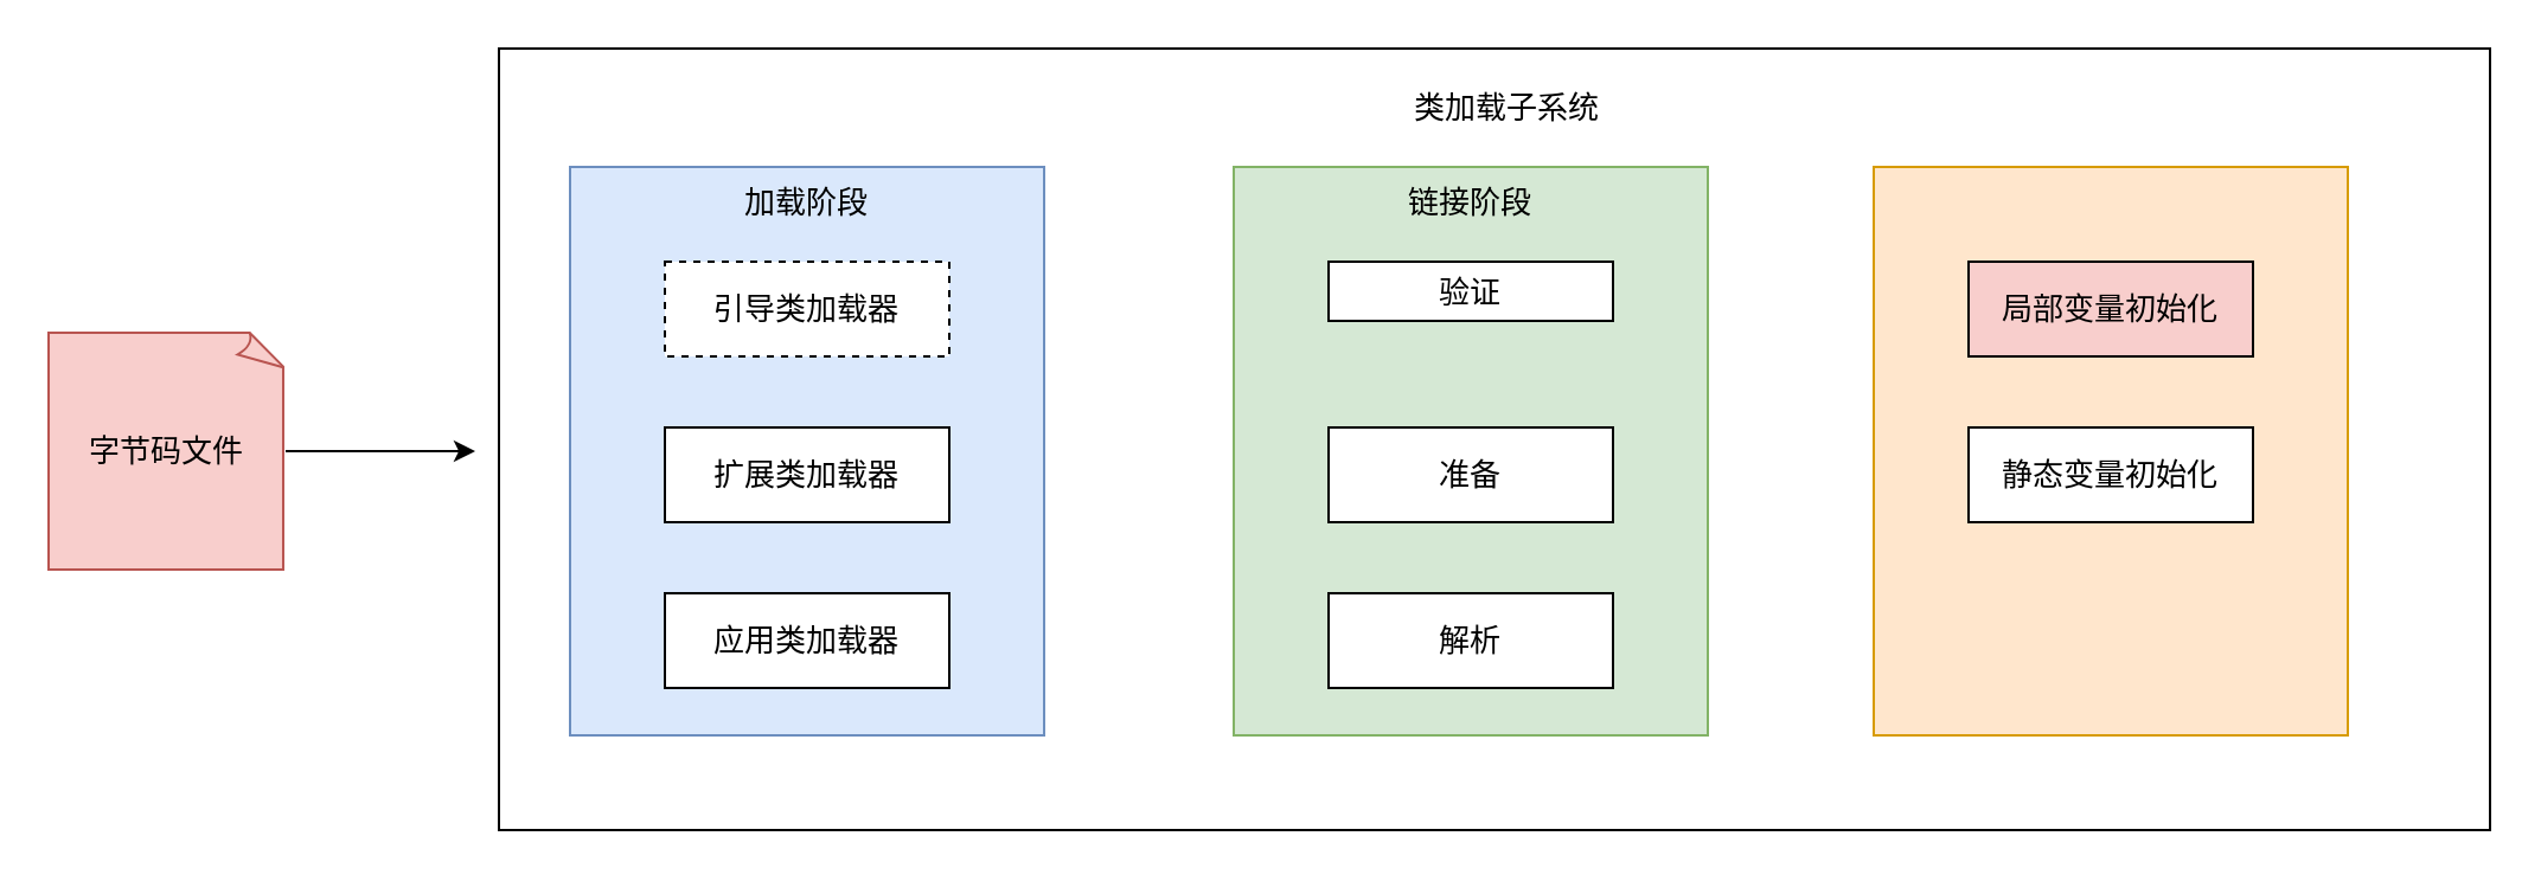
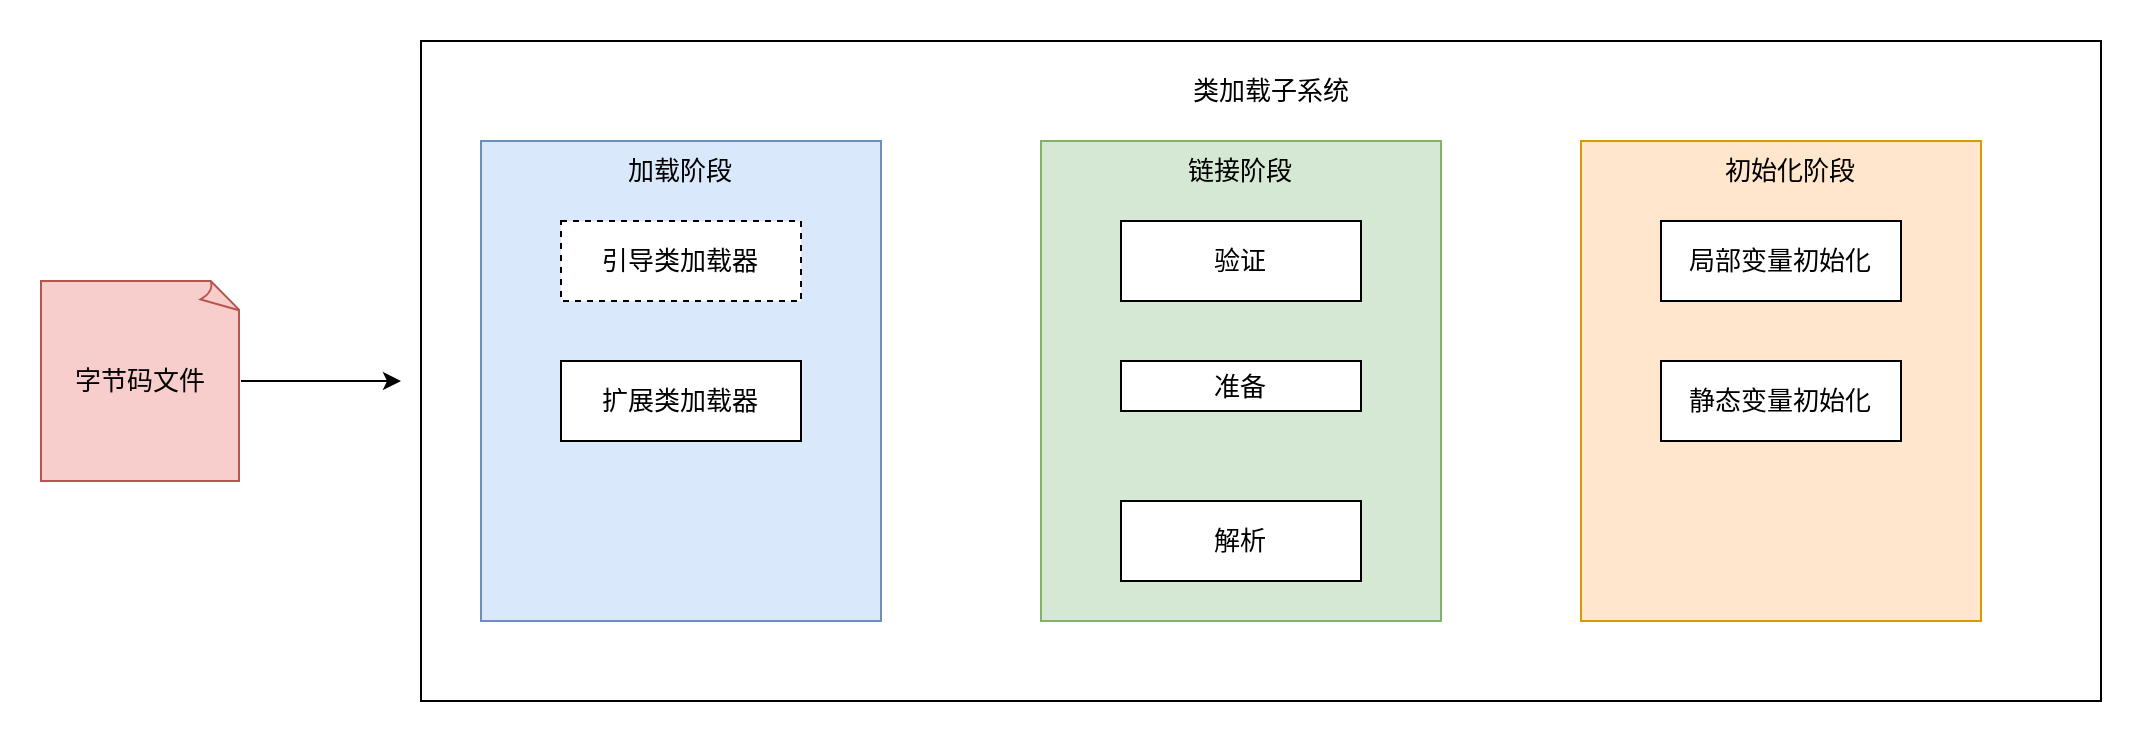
+ <mxCell id="18" value="初始化阶段" style="text;html=1;align=center;verticalAlign=middle;whiteSpace=wrap;rounded=0;fontFamily=Comic Sans MS;fontSize=13;" vertex="1" parent="1"><mxGeometry x="860" y="70" width="70" height="30" as="geometry" /></mxCell>
- <mxCell id="11" value="验证" style="rounded=0;whiteSpace=wrap;html=1;fontFamily=Comic Sans MS;fontSize=13;" vertex="1" parent="1"><mxGeometry x="560" y="110" width="120" height="25" as="geometry" /></mxCell>
+ <mxCell id="11" value="验证" style="rounded=0;whiteSpace=wrap;html=1;fontFamily=Comic Sans MS;fontSize=13;" vertex="1" parent="1"><mxGeometry x="560" y="110" width="120" height="40" as="geometry" /></mxCell>
- <mxCell id="16" value="局部变量初始化" style="rounded=0;whiteSpace=wrap;html=1;fontFamily=Comic Sans MS;fontSize=13;fillColor=#f8cecc;" vertex="1" parent="1"><mxGeometry x="830" y="110" width="120" height="40" as="geometry" /></mxCell>
+ <mxCell id="16" value="局部变量初始化" style="rounded=0;whiteSpace=wrap;html=1;fontFamily=Comic Sans MS;fontSize=13;" vertex="1" parent="1"><mxGeometry x="830" y="110" width="120" height="40" as="geometry" /></mxCell>
- <mxCell id="12" value="准备" style="rounded=0;whiteSpace=wrap;html=1;fontFamily=Comic Sans MS;fontSize=13;" vertex="1" parent="1"><mxGeometry x="560" y="180" width="120" height="40" as="geometry" /></mxCell>
+ <mxCell id="12" value="准备" style="rounded=0;whiteSpace=wrap;html=1;fontFamily=Comic Sans MS;fontSize=13;" vertex="1" parent="1"><mxGeometry x="560" y="180" width="120" height="25" as="geometry" /></mxCell>
- <mxCell id="8" value="应用类加载器" style="rounded=0;whiteSpace=wrap;html=1;fontFamily=Comic Sans MS;fontSize=13;" vertex="1" parent="1"><mxGeometry x="280" y="250" width="120" height="40" as="geometry" /></mxCell>
